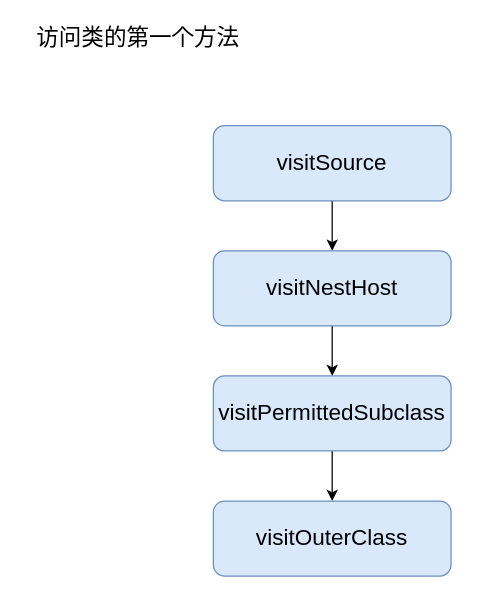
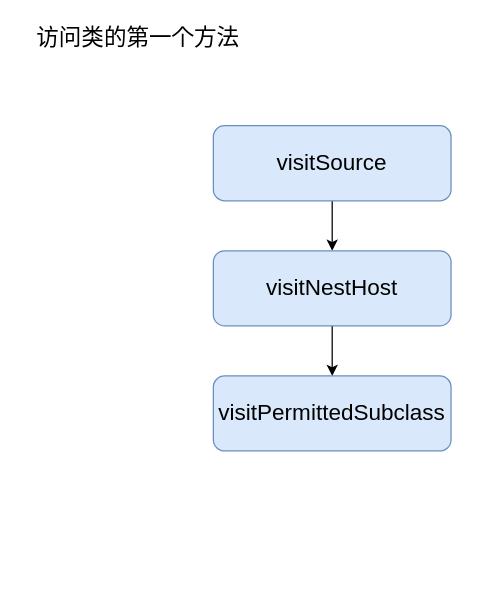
- <mxCell id="6" value="" style="edgeStyle=orthogonalEdgeStyle;rounded=0;orthogonalLoop=1;jettySize=auto;html=1;fontSize=18;" edge="1" parent="1" source="7" target="8"><mxGeometry relative="1" as="geometry" /></mxCell>
- <mxCell id="8" value="&lt;font style=&quot;font-size: 18px&quot;&gt;visitOuterClass&lt;/font&gt;" style="rounded=1;whiteSpace=wrap;html=1;fillColor=#dae8fc;strokeColor=#6c8ebf;" vertex="1" parent="1"><mxGeometry x="170" y="400" width="190" height="60" as="geometry" /></mxCell>
